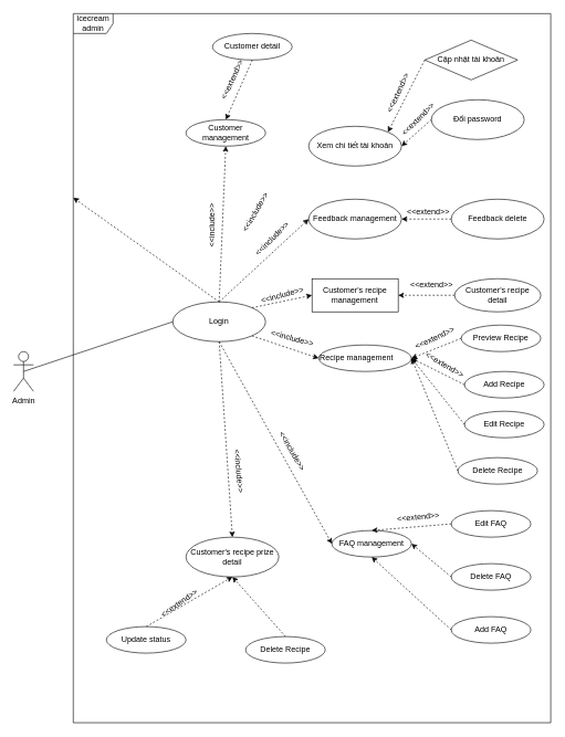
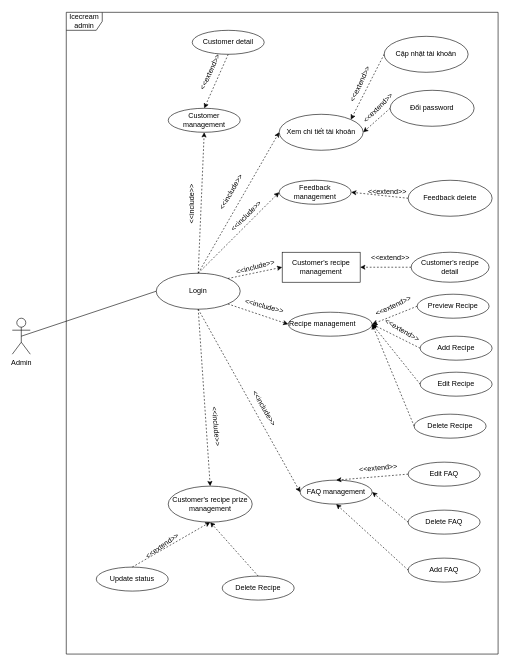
- <mxCell id="12" value="Cập nhật tài khoản" style="rhombus;whiteSpace=wrap;html=1;" vertex="1" parent="1"><mxGeometry x="640" y="60" width="140" height="60" as="geometry" /></mxCell>
+ <mxCell id="12" value="Cập nhật tài khoản" style="ellipse;whiteSpace=wrap;html=1;" vertex="1" parent="1"><mxGeometry x="640" y="60" width="140" height="60" as="geometry" /></mxCell>
- <mxCell id="6" value="Feedback management" style="ellipse;whiteSpace=wrap;html=1;" vertex="1" parent="1"><mxGeometry x="465" y="300" width="140" height="60" as="geometry" /></mxCell>
+ <mxCell id="6" value="Feedback management" style="ellipse;whiteSpace=wrap;html=1;" vertex="1" parent="1"><mxGeometry x="465" y="300" width="120" height="40" as="geometry" /></mxCell>
- <mxCell id="15" value="" style="endArrow=classic;html=1;exitX=0.5;exitY=0;exitDx=0;exitDy=0;dashed=1;" edge="1" parent="1" source="8" target="3"><mxGeometry width="50" height="50" relative="1" as="geometry"><mxPoint x="480" y="400" as="sourcePoint" /><mxPoint x="530" y="350" as="targetPoint" /></mxGeometry></mxCell>
+ <mxCell id="15" value="" style="endArrow=classic;html=1;exitX=0.5;exitY=0;exitDx=0;exitDy=0;entryX=0;entryY=0.5;entryDx=0;entryDy=0;dashed=1;" edge="1" parent="1" source="8" target="9"><mxGeometry width="50" height="50" relative="1" as="geometry"><mxPoint x="480" y="400" as="sourcePoint" /><mxPoint x="530" y="350" as="targetPoint" /></mxGeometry></mxCell>
- <mxCell id="27" value="Customer's recipe prize detail" style="ellipse;whiteSpace=wrap;html=1;" vertex="1" parent="1"><mxGeometry x="280" y="810" width="140" height="60" as="geometry" /></mxCell>
+ <mxCell id="27" value="Customer's recipe prize management" style="ellipse;whiteSpace=wrap;html=1;" vertex="1" parent="1"><mxGeometry x="280" y="810" width="140" height="60" as="geometry" /></mxCell>
